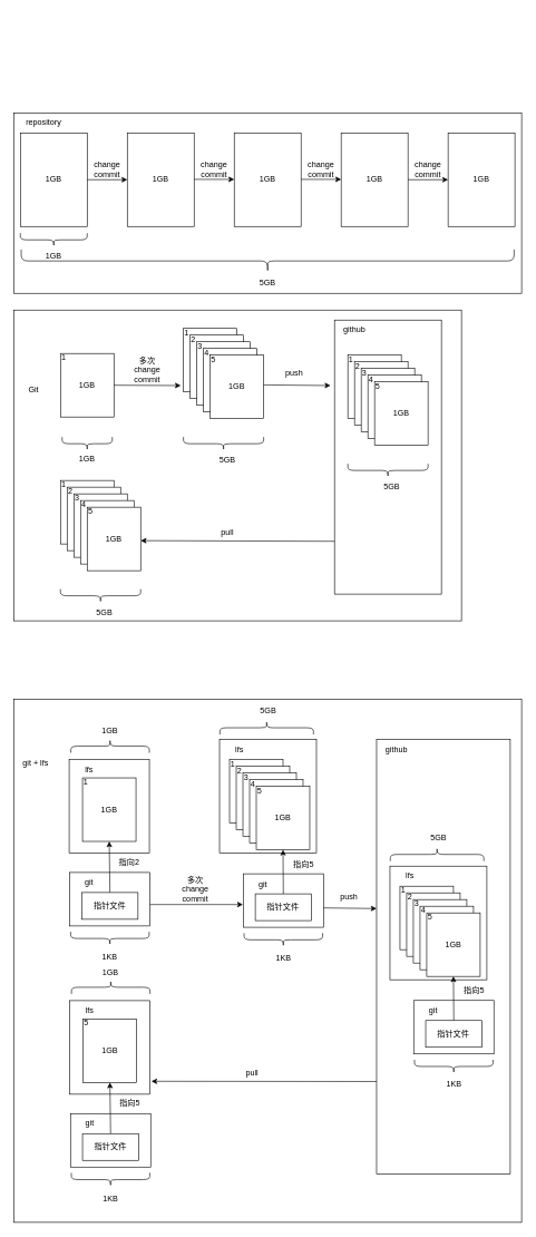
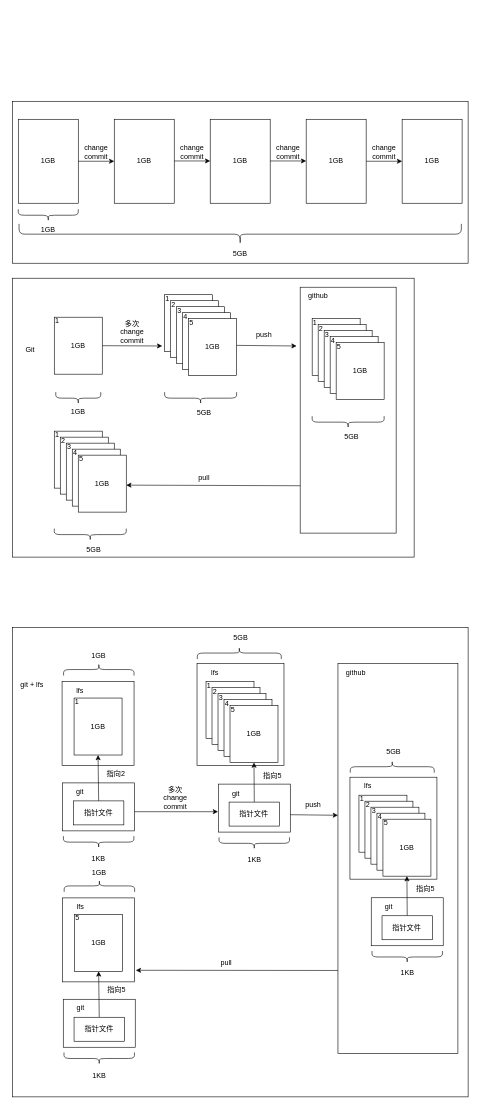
- <mxCell id="25" value="repository" style="text;html=1;align=center;verticalAlign=middle;whiteSpace=wrap;rounded=0;" vertex="1" parent="1"><mxGeometry x="20" y="168" width="90" height="30" as="geometry" /></mxCell>
